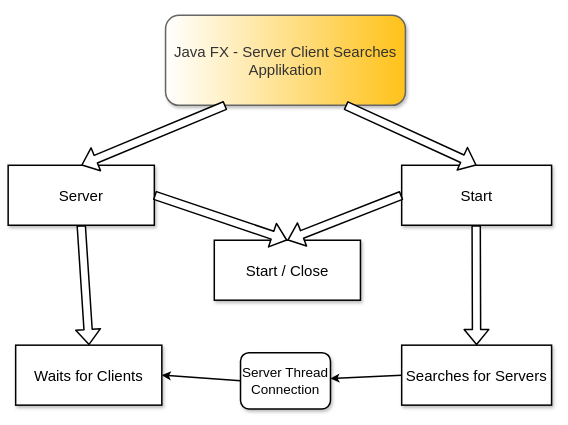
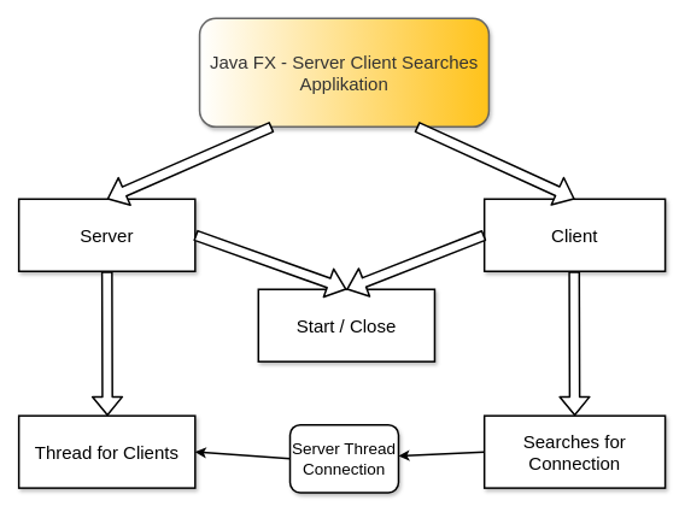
- <mxCell id="3" value="&lt;font style=&quot;font-size: 20px&quot;&gt;Server&lt;/font&gt;" style="rounded=0;whiteSpace=wrap;html=1;shadow=1;glass=0;comic=0;strokeWidth=2;" vertex="1" parent="1"><mxGeometry x="10" y="220" width="195" height="80" as="geometry" /></mxCell>
+ <mxCell id="3" value="&lt;font style=&quot;font-size: 20px&quot;&gt;Server&lt;/font&gt;" style="rounded=0;whiteSpace=wrap;html=1;shadow=1;glass=0;comic=0;strokeWidth=2;" vertex="1" parent="1"><mxGeometry x="20" y="220" width="195" height="80" as="geometry" /></mxCell>
- <mxCell id="4" value="&lt;font style=&quot;font-size: 20px&quot;&gt;Start&lt;/font&gt;" style="rounded=0;whiteSpace=wrap;html=1;shadow=1;glass=0;comic=0;strokeWidth=2;" vertex="1" parent="1"><mxGeometry x="535" y="220" width="200" height="80" as="geometry" /></mxCell>
+ <mxCell id="4" value="&lt;font style=&quot;font-size: 20px&quot;&gt;Client&lt;/font&gt;" style="rounded=0;whiteSpace=wrap;html=1;shadow=1;glass=0;comic=0;strokeWidth=2;" vertex="1" parent="1"><mxGeometry x="535" y="220" width="200" height="80" as="geometry" /></mxCell>
- <mxCell id="10" value="&lt;span style=&quot;font-size: 20px&quot;&gt;Waits for Clients&lt;/span&gt;" style="rounded=0;whiteSpace=wrap;html=1;shadow=1;glass=0;comic=0;strokeWidth=2;" vertex="1" parent="1"><mxGeometry x="20" y="460" width="195" height="80" as="geometry" /></mxCell>
+ <mxCell id="10" value="&lt;span style=&quot;font-size: 20px&quot;&gt;Thread for Clients&lt;/span&gt;" style="rounded=0;whiteSpace=wrap;html=1;shadow=1;glass=0;comic=0;strokeWidth=2;" vertex="1" parent="1"><mxGeometry x="20" y="460" width="195" height="80" as="geometry" /></mxCell>
- <mxCell id="11" value="&lt;font style=&quot;font-size: 20px&quot;&gt;Searches for Servers&lt;/font&gt;" style="rounded=0;whiteSpace=wrap;html=1;shadow=1;glass=0;comic=0;strokeWidth=2;" vertex="1" parent="1"><mxGeometry x="535" y="460" width="200" height="80" as="geometry" /></mxCell>
+ <mxCell id="11" value="&lt;font style=&quot;font-size: 20px&quot;&gt;Searches for Connection&lt;/font&gt;" style="rounded=0;whiteSpace=wrap;html=1;shadow=1;glass=0;comic=0;strokeWidth=2;" vertex="1" parent="1"><mxGeometry x="535" y="460" width="200" height="80" as="geometry" /></mxCell>
